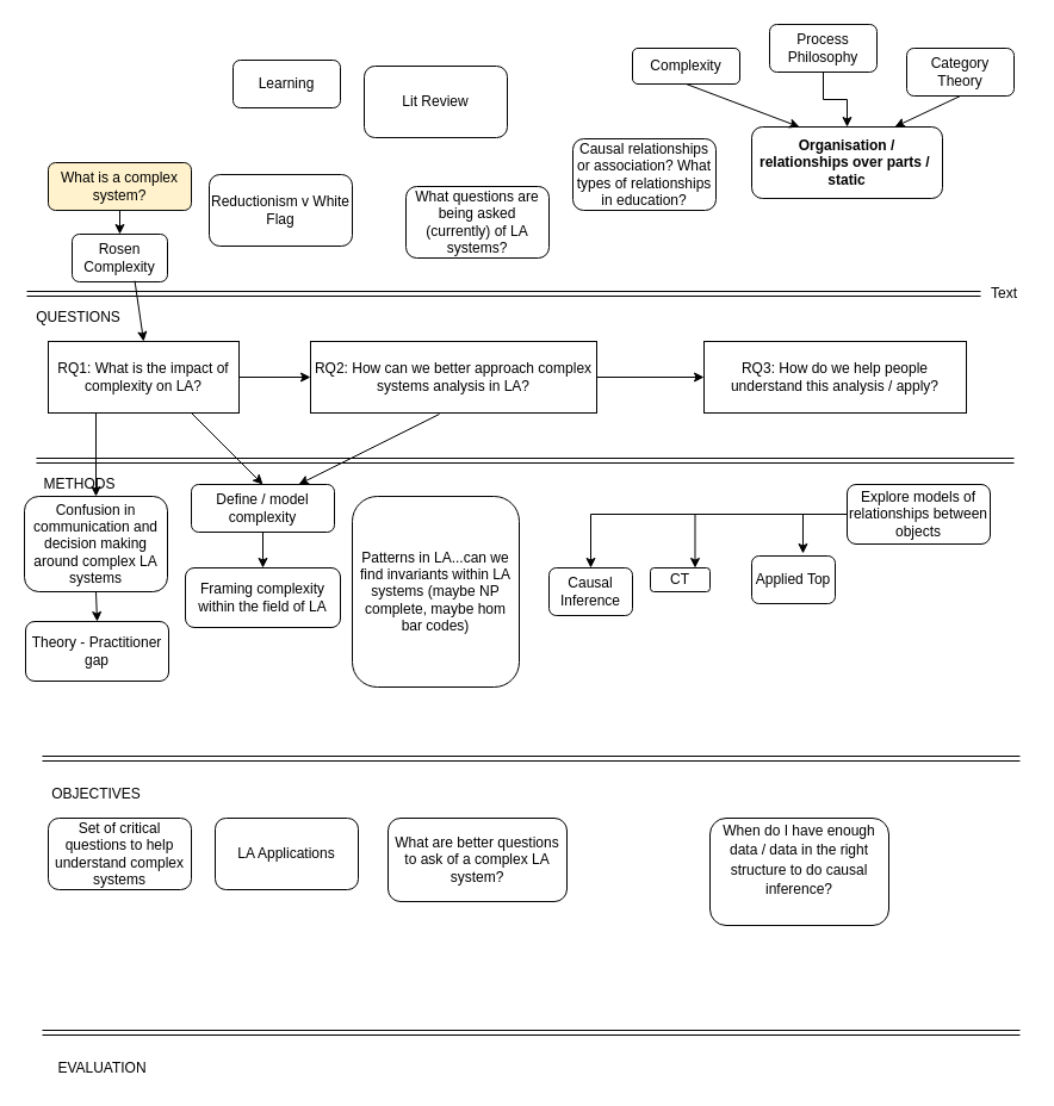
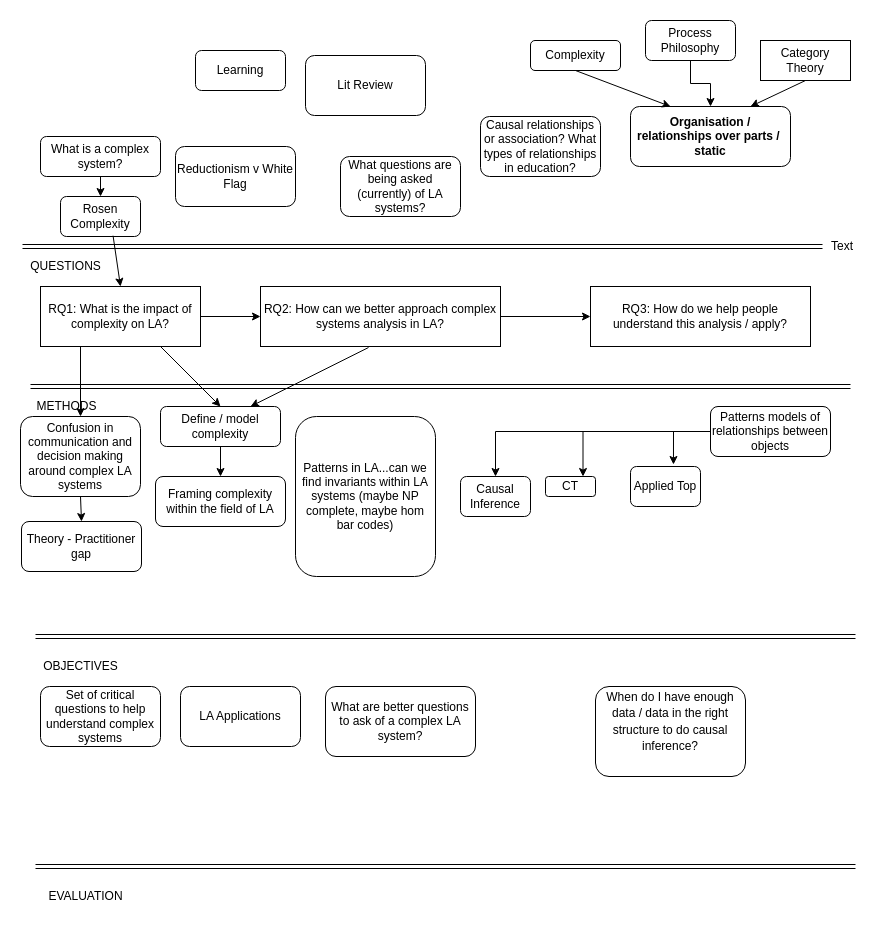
- <mxCell id="42" value="Category Theory" style="rounded=1;whiteSpace=wrap;html=1;" parent="1" vertex="1"><mxGeometry x="760" y="40" width="90" height="40" as="geometry" /></mxCell>
+ <mxCell id="42" value="Category Theory" style="whiteSpace=wrap;html=1;rounded=0;" parent="1" vertex="1"><mxGeometry x="760" y="40" width="90" height="40" as="geometry" /></mxCell>
- <mxCell id="27" value="What is a complex system?" style="rounded=1;whiteSpace=wrap;html=1;fillColor=#fff2cc;" parent="1" vertex="1"><mxGeometry x="40" y="136" width="120" height="40" as="geometry" /></mxCell>
+ <mxCell id="27" value="What is a complex system?" style="rounded=1;whiteSpace=wrap;html=1;" parent="1" vertex="1"><mxGeometry x="40" y="136" width="120" height="40" as="geometry" /></mxCell>
- <mxCell id="23" value="Explore models of relationships between objects" style="rounded=1;whiteSpace=wrap;html=1;" parent="1" vertex="1"><mxGeometry x="710" y="406" width="120" height="50" as="geometry" /></mxCell>
+ <mxCell id="23" value="Patterns models of relationships between objects" style="rounded=1;whiteSpace=wrap;html=1;" parent="1" vertex="1"><mxGeometry x="710" y="406" width="120" height="50" as="geometry" /></mxCell>
